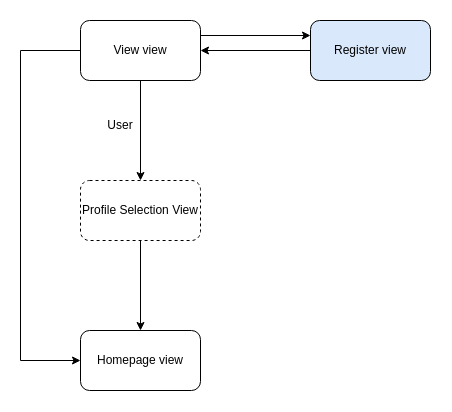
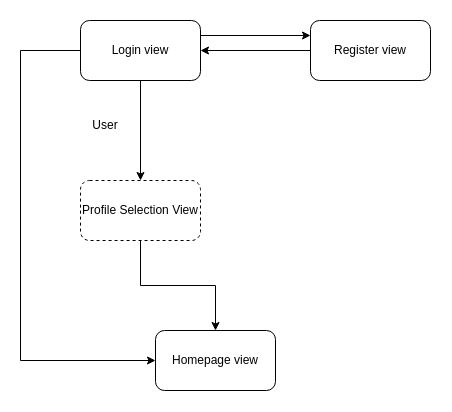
- <mxCell id="5" value="View view" style="rounded=1;whiteSpace=wrap;html=1;" vertex="1" parent="1"><mxGeometry x="80" y="20" width="120" height="60" as="geometry" /></mxCell>
+ <mxCell id="5" value="Login view" style="rounded=1;whiteSpace=wrap;html=1;" vertex="1" parent="1"><mxGeometry x="80" y="20" width="120" height="60" as="geometry" /></mxCell>
- <mxCell id="7" value="Register view" style="rounded=1;whiteSpace=wrap;html=1;fillColor=#dae8fc;" vertex="1" parent="1"><mxGeometry x="310" y="20" width="120" height="60" as="geometry" /></mxCell>
+ <mxCell id="7" value="Register view" style="rounded=1;whiteSpace=wrap;html=1;" vertex="1" parent="1"><mxGeometry x="310" y="20" width="120" height="60" as="geometry" /></mxCell>
- <mxCell id="11" value="User" style="text;html=1;strokeColor=none;fillColor=none;align=center;verticalAlign=middle;whiteSpace=wrap;rounded=0;" vertex="1" parent="1"><mxGeometry x="90" y="110" width="60" height="30" as="geometry" /></mxCell>
+ <mxCell id="11" value="User" style="text;html=1;strokeColor=none;fillColor=none;align=center;verticalAlign=middle;whiteSpace=wrap;rounded=0;" vertex="1" parent="1"><mxGeometry x="75" y="110" width="60" height="30" as="geometry" /></mxCell>
- <mxCell id="10" value="Homepage view" style="rounded=1;whiteSpace=wrap;html=1;" vertex="1" parent="1"><mxGeometry x="80" y="330" width="120" height="60" as="geometry" /></mxCell>
+ <mxCell id="10" value="Homepage view" style="rounded=1;whiteSpace=wrap;html=1;" vertex="1" parent="1"><mxGeometry x="155" y="330" width="120" height="60" as="geometry" /></mxCell>
